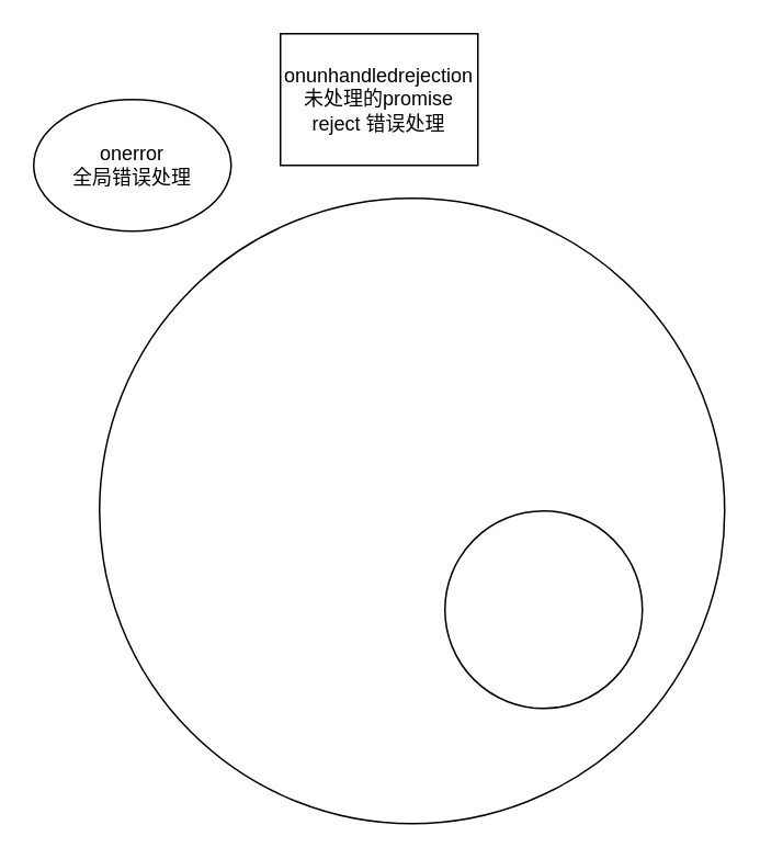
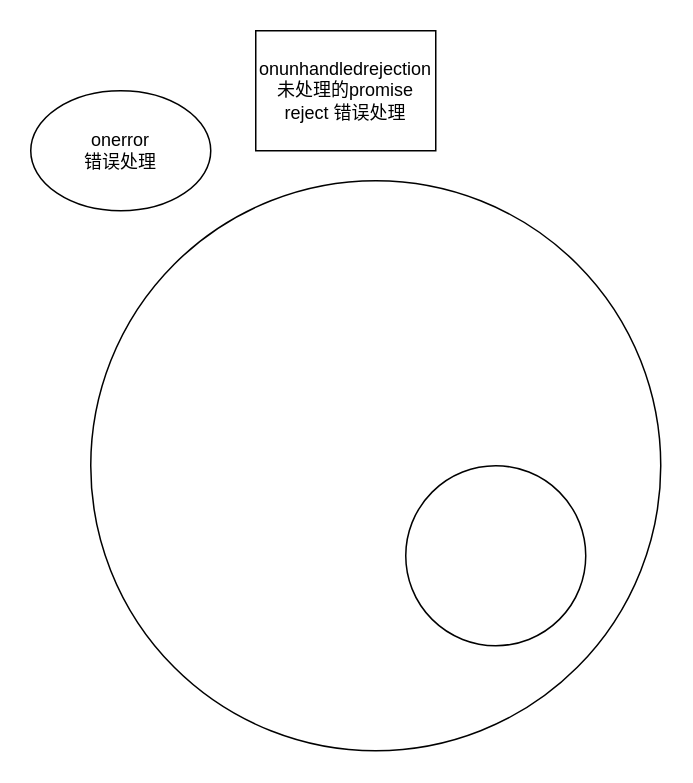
- <mxCell id="4" value="onerror&lt;div&gt;全局错误处理&lt;/div&gt;" style="ellipse;whiteSpace=wrap;html=1;" vertex="1" parent="1"><mxGeometry x="20" y="60" width="120" height="80" as="geometry" /></mxCell>
+ <mxCell id="4" value="onerror&lt;div&gt;错误处理&lt;/div&gt;" style="ellipse;whiteSpace=wrap;html=1;" vertex="1" parent="1"><mxGeometry x="20" y="60" width="120" height="80" as="geometry" /></mxCell>
